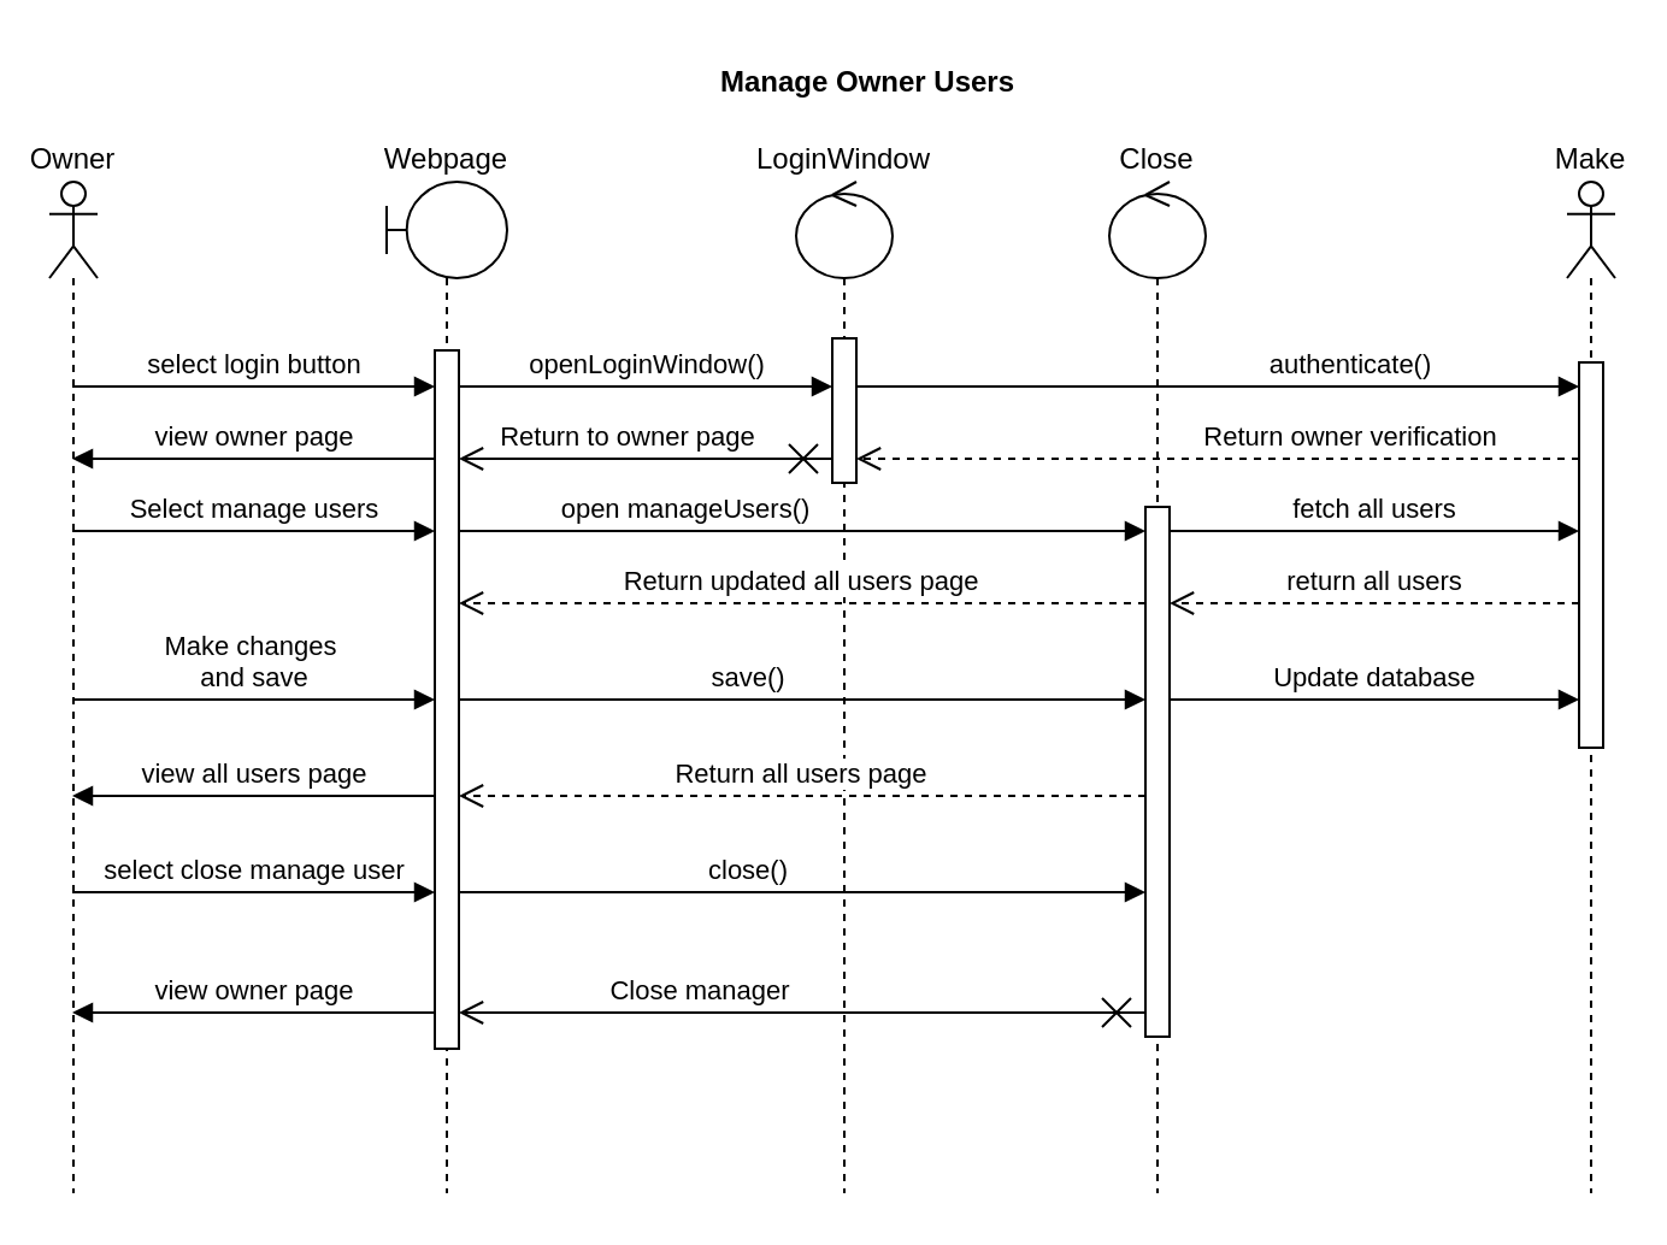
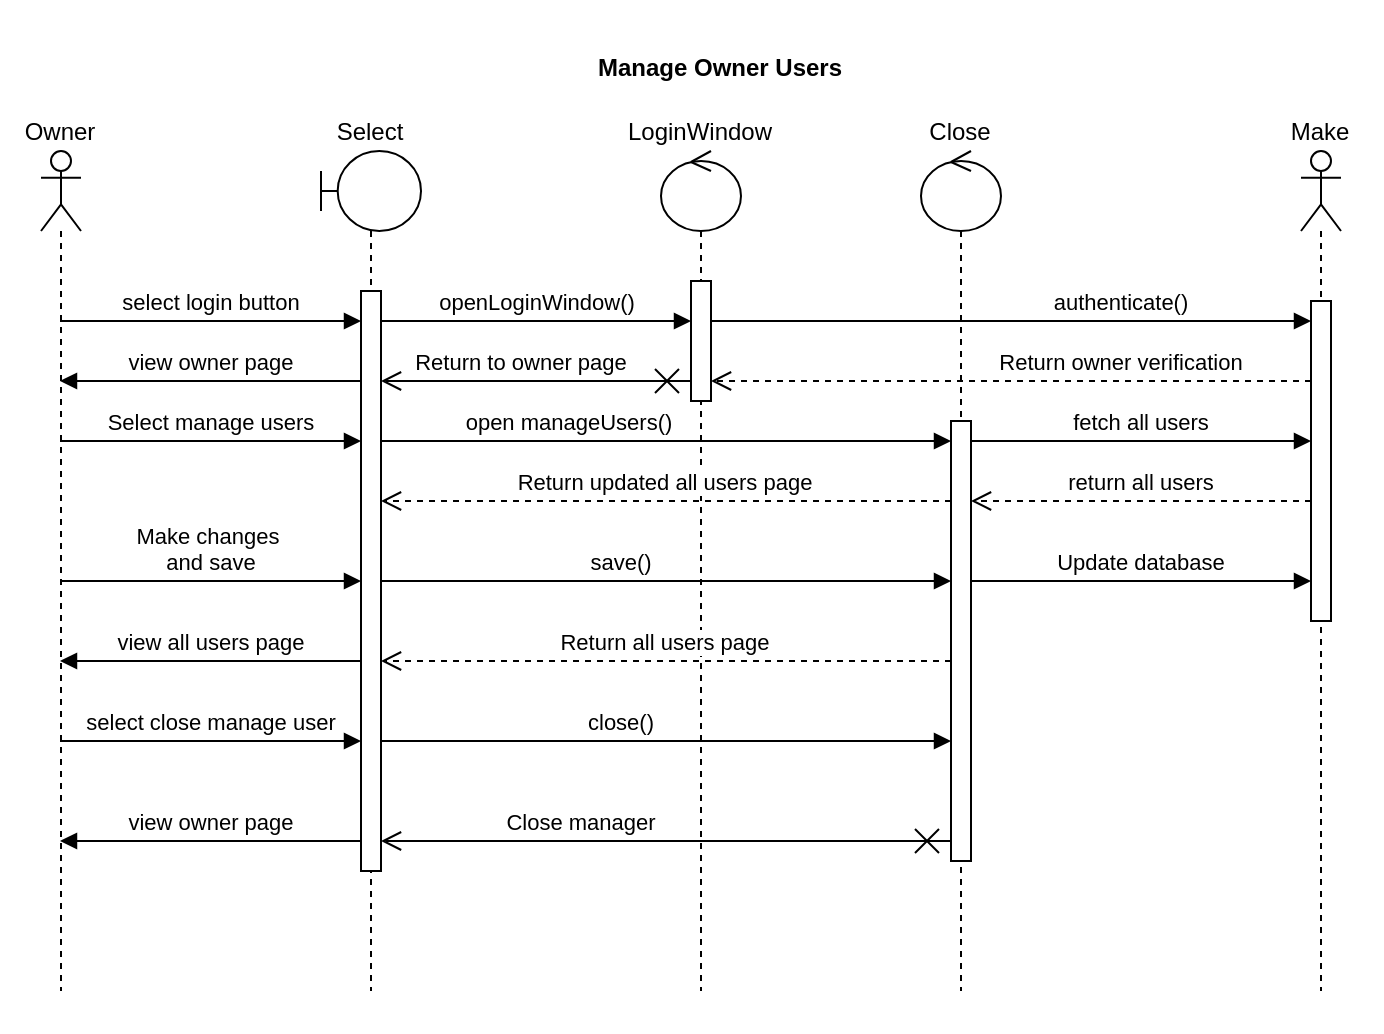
- <mxCell id="4" value="Webpage" style="shape=umlLifeline;participant=umlBoundary;perimeter=lifelinePerimeter;whiteSpace=wrap;html=1;container=1;collapsible=0;recursiveResize=0;verticalAlign=bottom;spacingTop=36;outlineConnect=0;labelPosition=center;verticalLabelPosition=top;align=center;" parent="1" vertex="1"><mxGeometry x="160" y="75" width="50" height="420" as="geometry" /></mxCell>
+ <mxCell id="4" value="Select" style="shape=umlLifeline;participant=umlBoundary;perimeter=lifelinePerimeter;whiteSpace=wrap;html=1;container=1;collapsible=0;recursiveResize=0;verticalAlign=bottom;spacingTop=36;outlineConnect=0;labelPosition=center;verticalLabelPosition=top;align=center;" parent="1" vertex="1"><mxGeometry x="160" y="75" width="50" height="420" as="geometry" /></mxCell>
